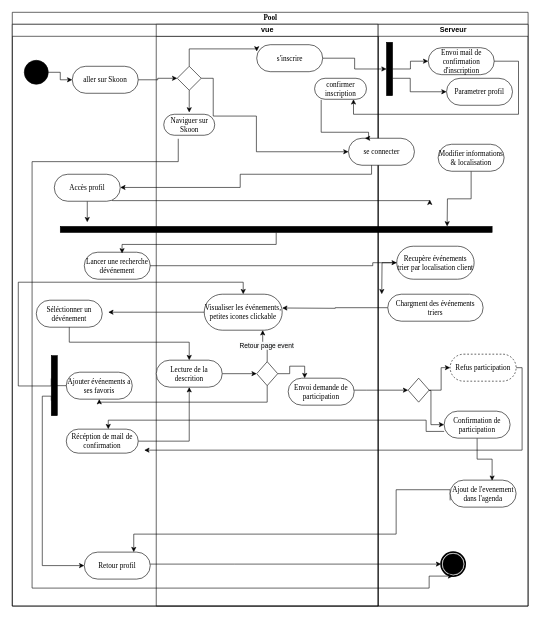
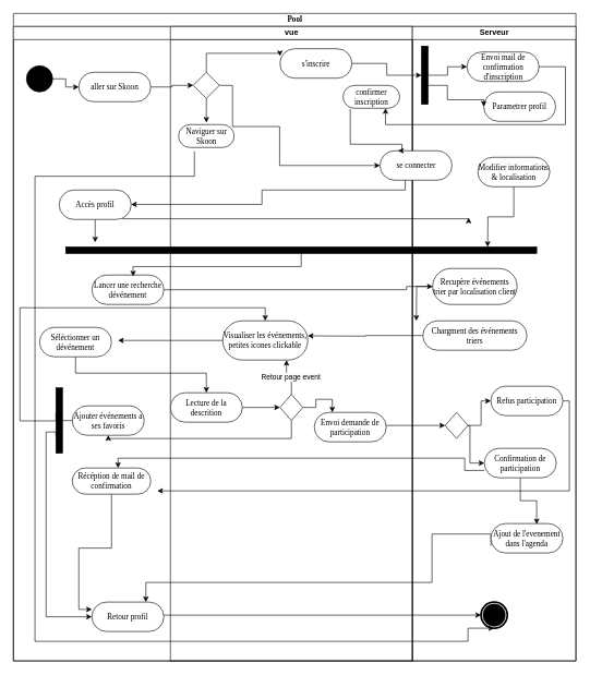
- <mxCell id="62" value="Parametrer profil" style="rounded=1;whiteSpace=wrap;html=1;shadow=0;comic=0;labelBackgroundColor=none;strokeWidth=1;fontFamily=Verdana;fontSize=12;align=center;arcSize=50;" vertex="1" parent="1"><mxGeometry x="744" y="130" width="110" height="45" as="geometry" /></mxCell>
+ <mxCell id="62" value="Parametrer profil" style="rounded=1;whiteSpace=wrap;html=1;shadow=0;comic=0;labelBackgroundColor=none;strokeWidth=1;fontFamily=Verdana;fontSize=12;align=center;arcSize=50;" vertex="1" parent="1"><mxGeometry x="739" y="140" width="110" height="45" as="geometry" /></mxCell>
- <mxCell id="44" value="Refus participation" style="rounded=1;whiteSpace=wrap;html=1;shadow=0;comic=0;labelBackgroundColor=none;strokeWidth=1;fontFamily=Verdana;fontSize=12;align=center;arcSize=50;dashed=1;" vertex="1" parent="34"><mxGeometry x="120" y="550" width="110" height="45" as="geometry" /></mxCell>
+ <mxCell id="44" value="Refus participation" style="rounded=1;whiteSpace=wrap;html=1;shadow=0;comic=0;labelBackgroundColor=none;strokeWidth=1;fontFamily=Verdana;fontSize=12;align=center;arcSize=50;" vertex="1" parent="34"><mxGeometry x="120" y="550" width="110" height="45" as="geometry" /></mxCell>
- <mxCell id="18" style="edgeStyle=orthogonalEdgeStyle;rounded=0;orthogonalLoop=1;jettySize=auto;html=1;" edge="1" parent="3" source="19" target="12"><mxGeometry relative="1" as="geometry" /></mxCell>
+ <mxCell id="18" style="edgeStyle=orthogonalEdgeStyle;rounded=0;orthogonalLoop=1;jettySize=auto;html=1;entryX=0;entryY=0.25;entryDx=0;entryDy=0;" edge="1" parent="3" source="19" target="26"><mxGeometry relative="1" as="geometry" /></mxCell>
